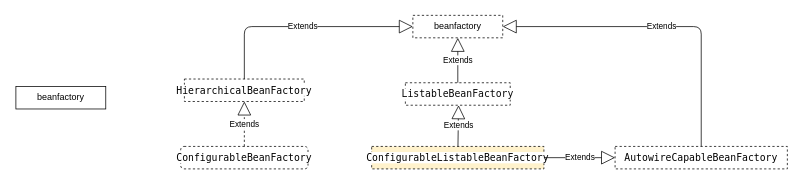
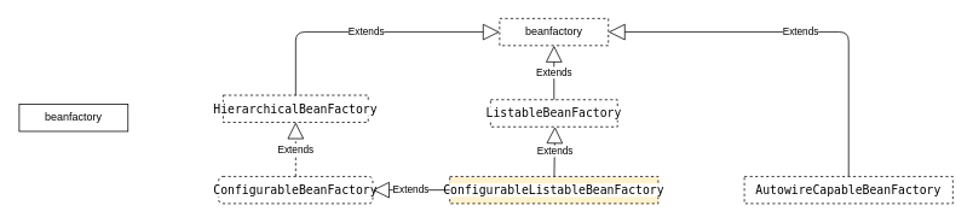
+ <mxCell id="12" value="Extends" style="endArrow=block;endSize=16;endFill=0;html=1;entryX=1;entryY=0.5;entryDx=0;entryDy=0;exitX=0;exitY=0.5;exitDx=0;exitDy=0;" parent="1" source="10" target="7" edge="1"><mxGeometry width="160" relative="1" as="geometry"><mxPoint x="620.214" y="205" as="sourcePoint" /><mxPoint x="621" y="150" as="targetPoint" /><mxPoint as="offset" /></mxGeometry></mxCell>
- <mxCell id="15" value="Extends" style="endArrow=block;endSize=16;endFill=0;html=1;exitX=1;exitY=0.5;exitDx=0;exitDy=0;entryX=0;entryY=0.5;entryDx=0;entryDy=0;" parent="1" source="10" target="13" edge="1"><mxGeometry width="160" relative="1" as="geometry"><mxPoint x="620.214" y="205" as="sourcePoint" /><mxPoint x="621" y="150" as="targetPoint" /><mxPoint as="offset" /></mxGeometry></mxCell>
